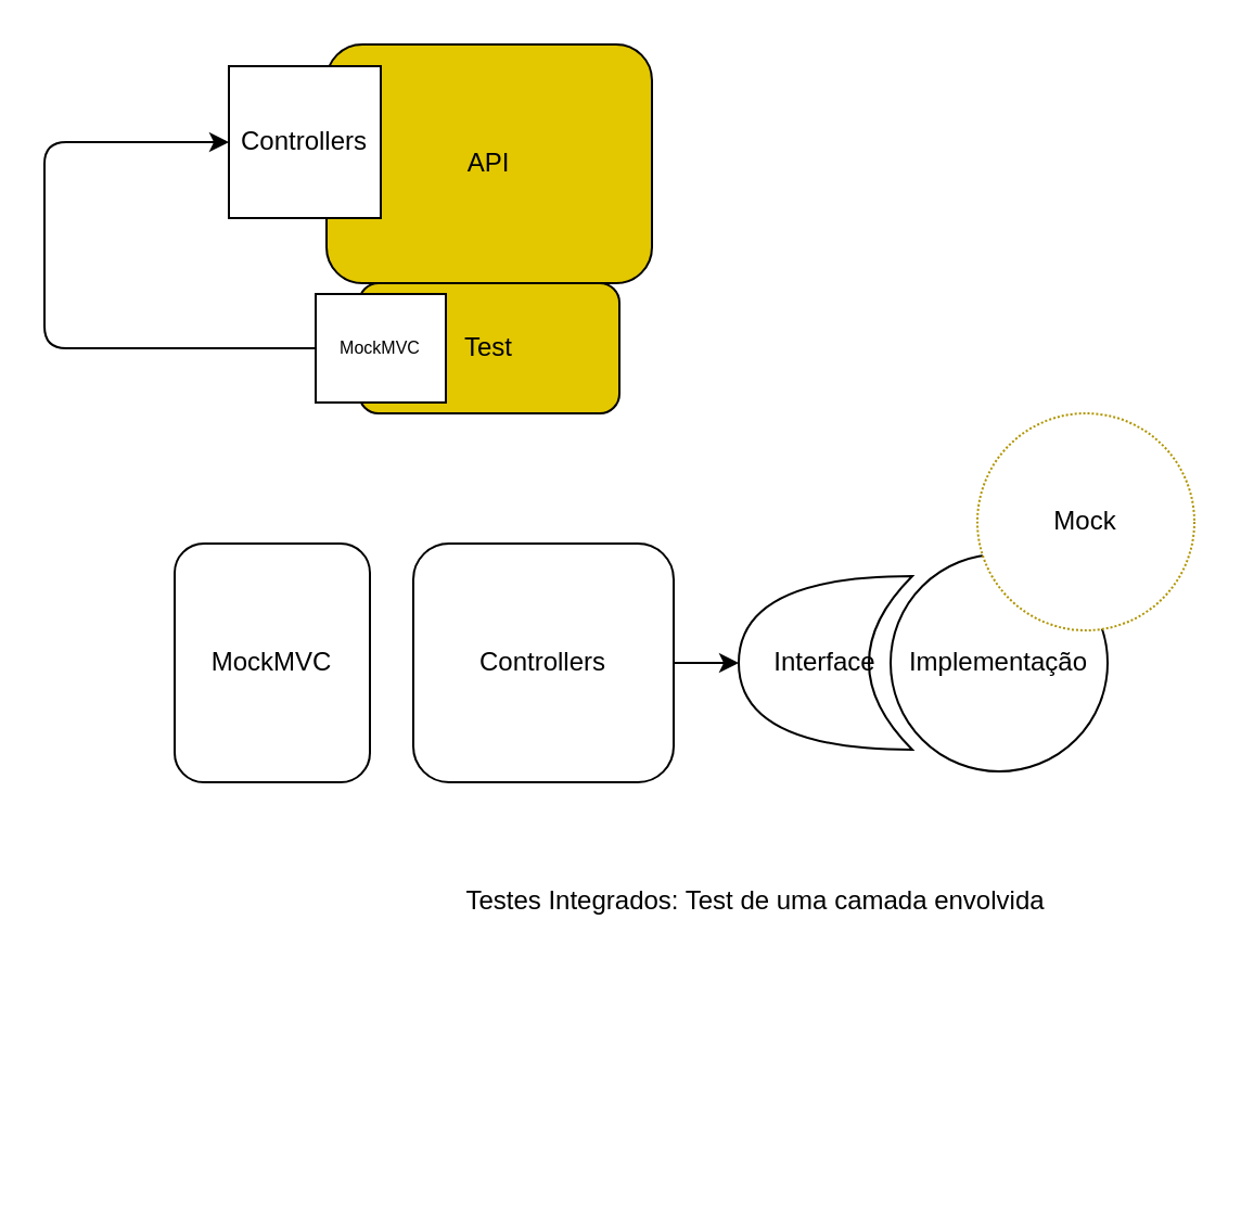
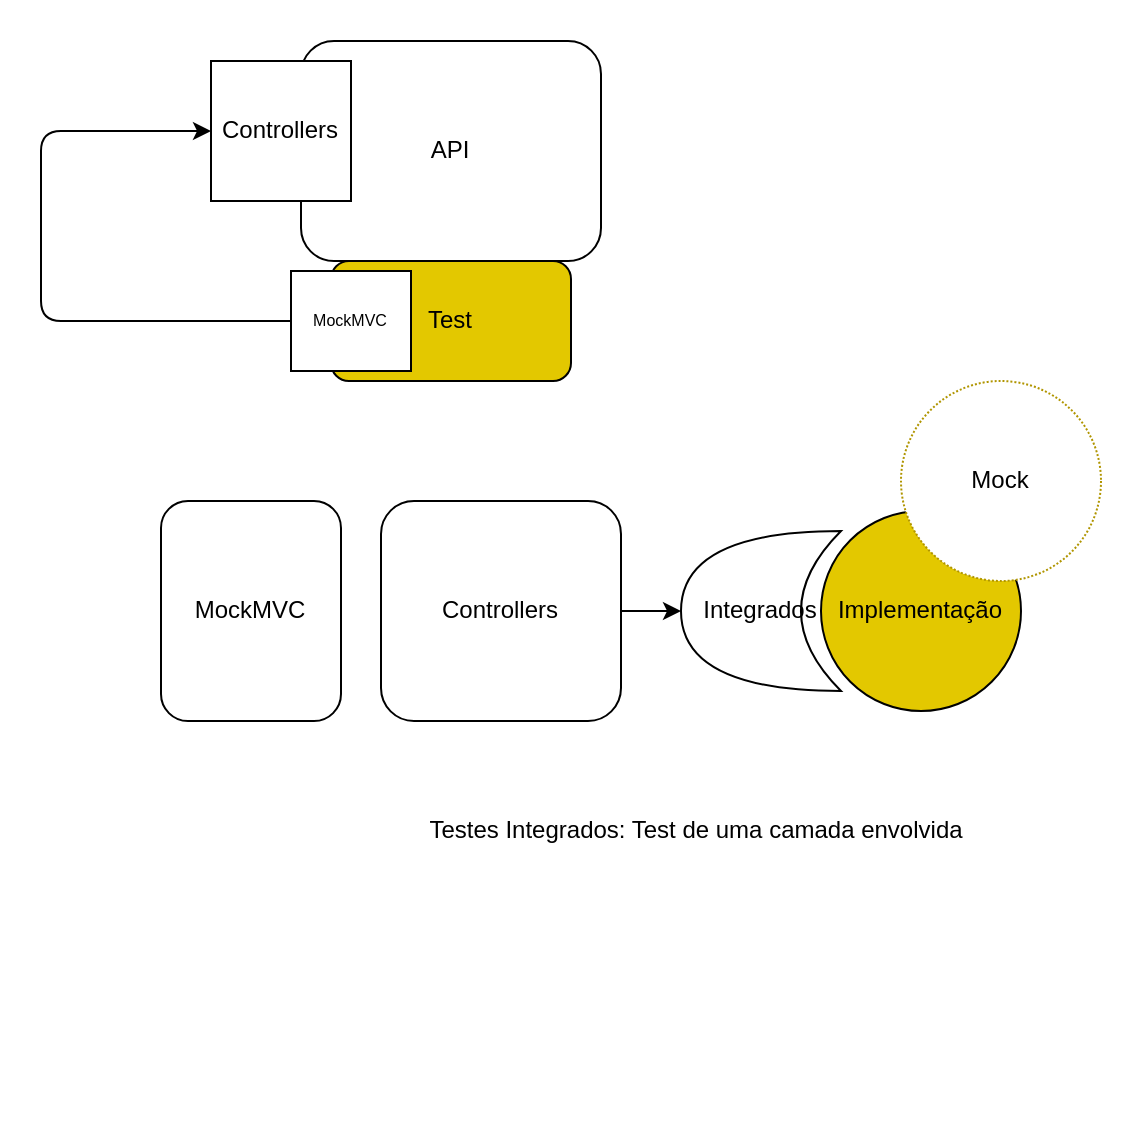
- <mxCell id="2" value="API" style="rounded=1;whiteSpace=wrap;html=1;fillColor=#e3c800;" vertex="1" parent="1"><mxGeometry x="150" y="20" width="150" height="110" as="geometry" /></mxCell>
+ <mxCell id="2" value="API" style="rounded=1;whiteSpace=wrap;html=1;" vertex="1" parent="1"><mxGeometry x="150" y="20" width="150" height="110" as="geometry" /></mxCell>
- <mxCell id="10" value="Interface" style="shape=xor;whiteSpace=wrap;html=1;fontSize=12;flipV=0;flipH=1;" vertex="1" parent="1"><mxGeometry x="340" y="265" width="80" height="80" as="geometry" /></mxCell>
+ <mxCell id="10" value="Integrados" style="shape=xor;whiteSpace=wrap;html=1;fontSize=12;flipV=0;flipH=1;" vertex="1" parent="1"><mxGeometry x="340" y="265" width="80" height="80" as="geometry" /></mxCell>
- <mxCell id="11" value="Implementação" style="ellipse;whiteSpace=wrap;html=1;aspect=fixed;fontSize=12;" vertex="1" parent="1"><mxGeometry x="410" y="255" width="100" height="100" as="geometry" /></mxCell>
+ <mxCell id="11" value="Implementação" style="ellipse;whiteSpace=wrap;html=1;aspect=fixed;fontSize=12;fillColor=#e3c800;" vertex="1" parent="1"><mxGeometry x="410" y="255" width="100" height="100" as="geometry" /></mxCell>
